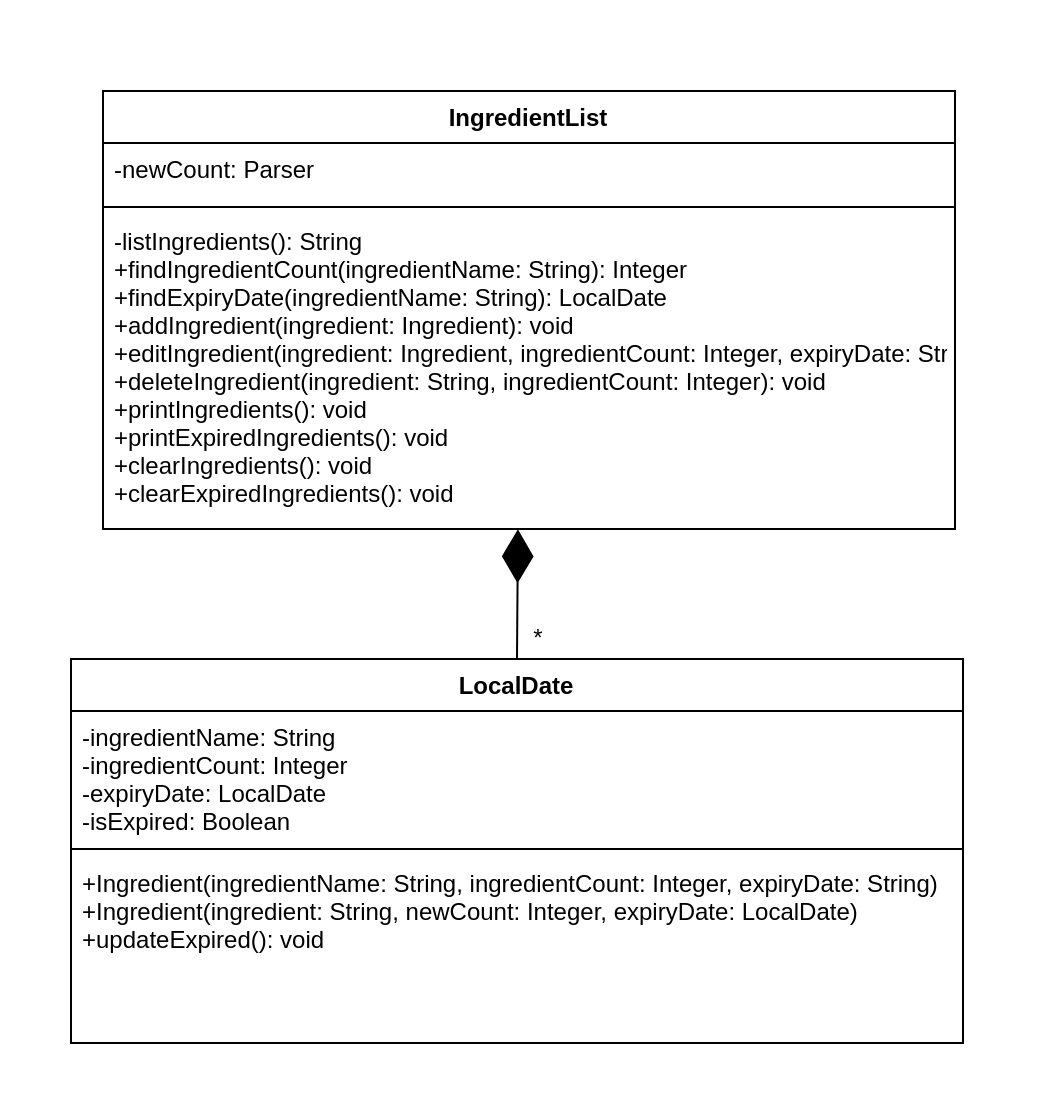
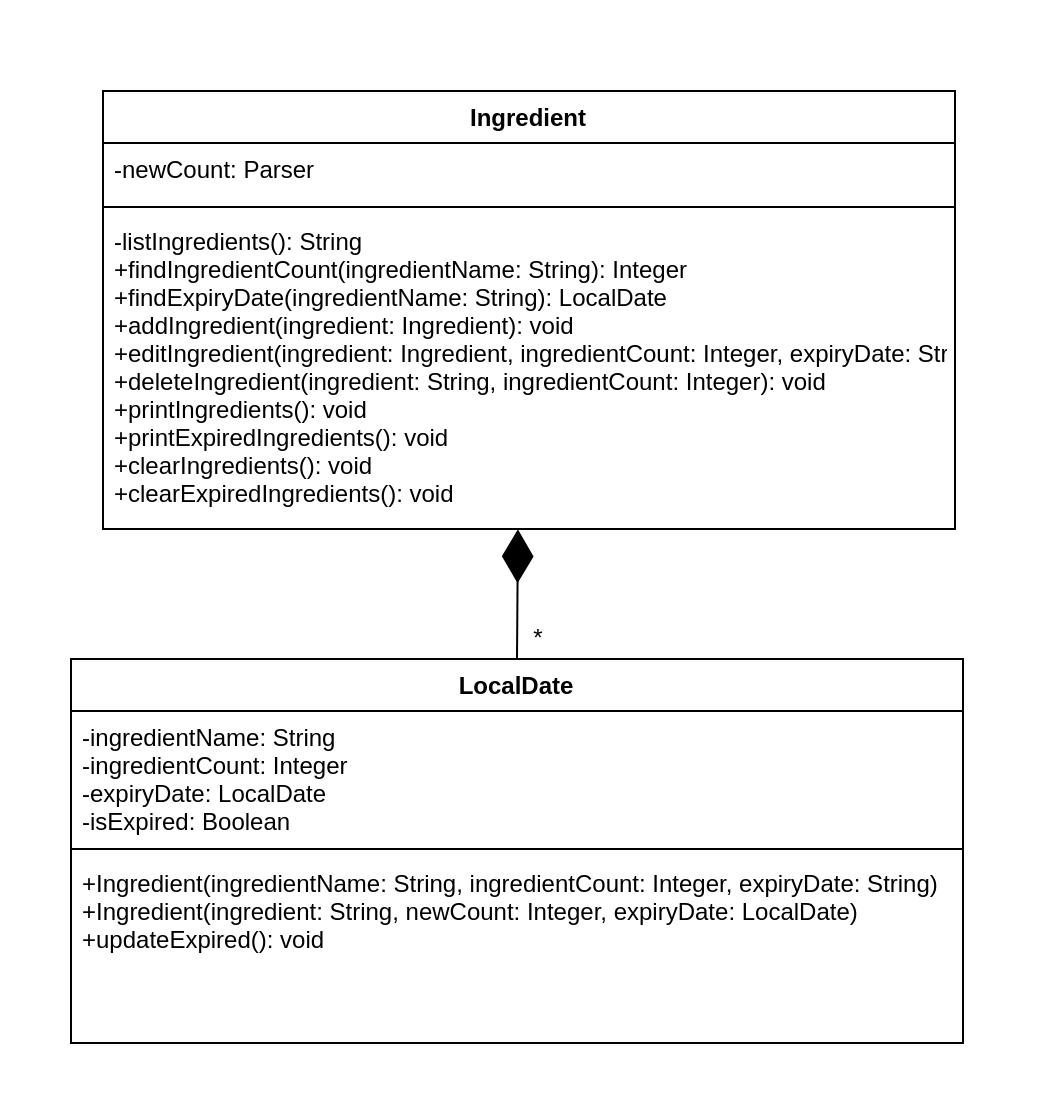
- <mxCell id="3" value="IngredientList" style="swimlane;fontStyle=1;align=center;verticalAlign=top;childLayout=stackLayout;horizontal=1;startSize=26;horizontalStack=0;resizeParent=1;resizeParentMax=0;resizeLast=0;collapsible=1;marginBottom=0;" parent="1" vertex="1"><mxGeometry x="51" y="45" width="426" height="219" as="geometry" /></mxCell>
+ <mxCell id="3" value="Ingredient" style="swimlane;fontStyle=1;align=center;verticalAlign=top;childLayout=stackLayout;horizontal=1;startSize=26;horizontalStack=0;resizeParent=1;resizeParentMax=0;resizeLast=0;collapsible=1;marginBottom=0;" parent="1" vertex="1"><mxGeometry x="51" y="45" width="426" height="219" as="geometry" /></mxCell>
